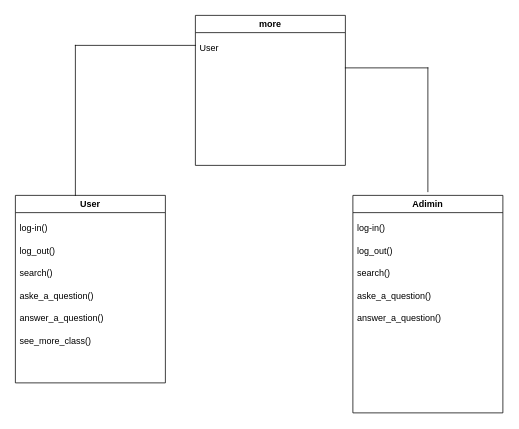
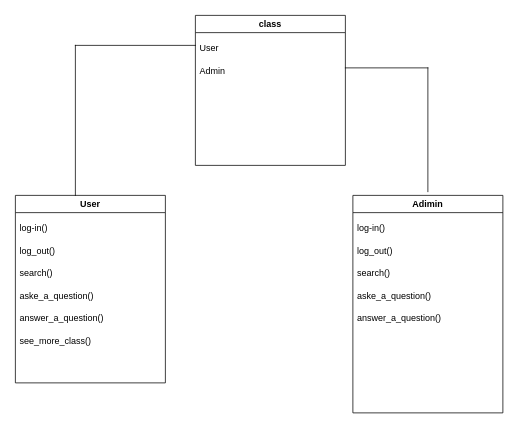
- <mxCell id="2" value="more" style="swimlane;" vertex="1" parent="1"><mxGeometry x="260" y="20" width="200" height="200" as="geometry" /></mxCell>
+ <mxCell id="2" value="class" style="swimlane;" vertex="1" parent="1"><mxGeometry x="260" y="20" width="200" height="200" as="geometry" /></mxCell>
+ <mxCell id="4" value="Admin" style="text;strokeColor=none;fillColor=none;align=left;verticalAlign=top;spacingLeft=4;spacingRight=4;overflow=hidden;rotatable=0;points=[[0,0.5],[1,0.5]];portConstraint=eastwest;" vertex="1" parent="2"><mxGeometry y="60" width="200" height="30" as="geometry" /></mxCell>
